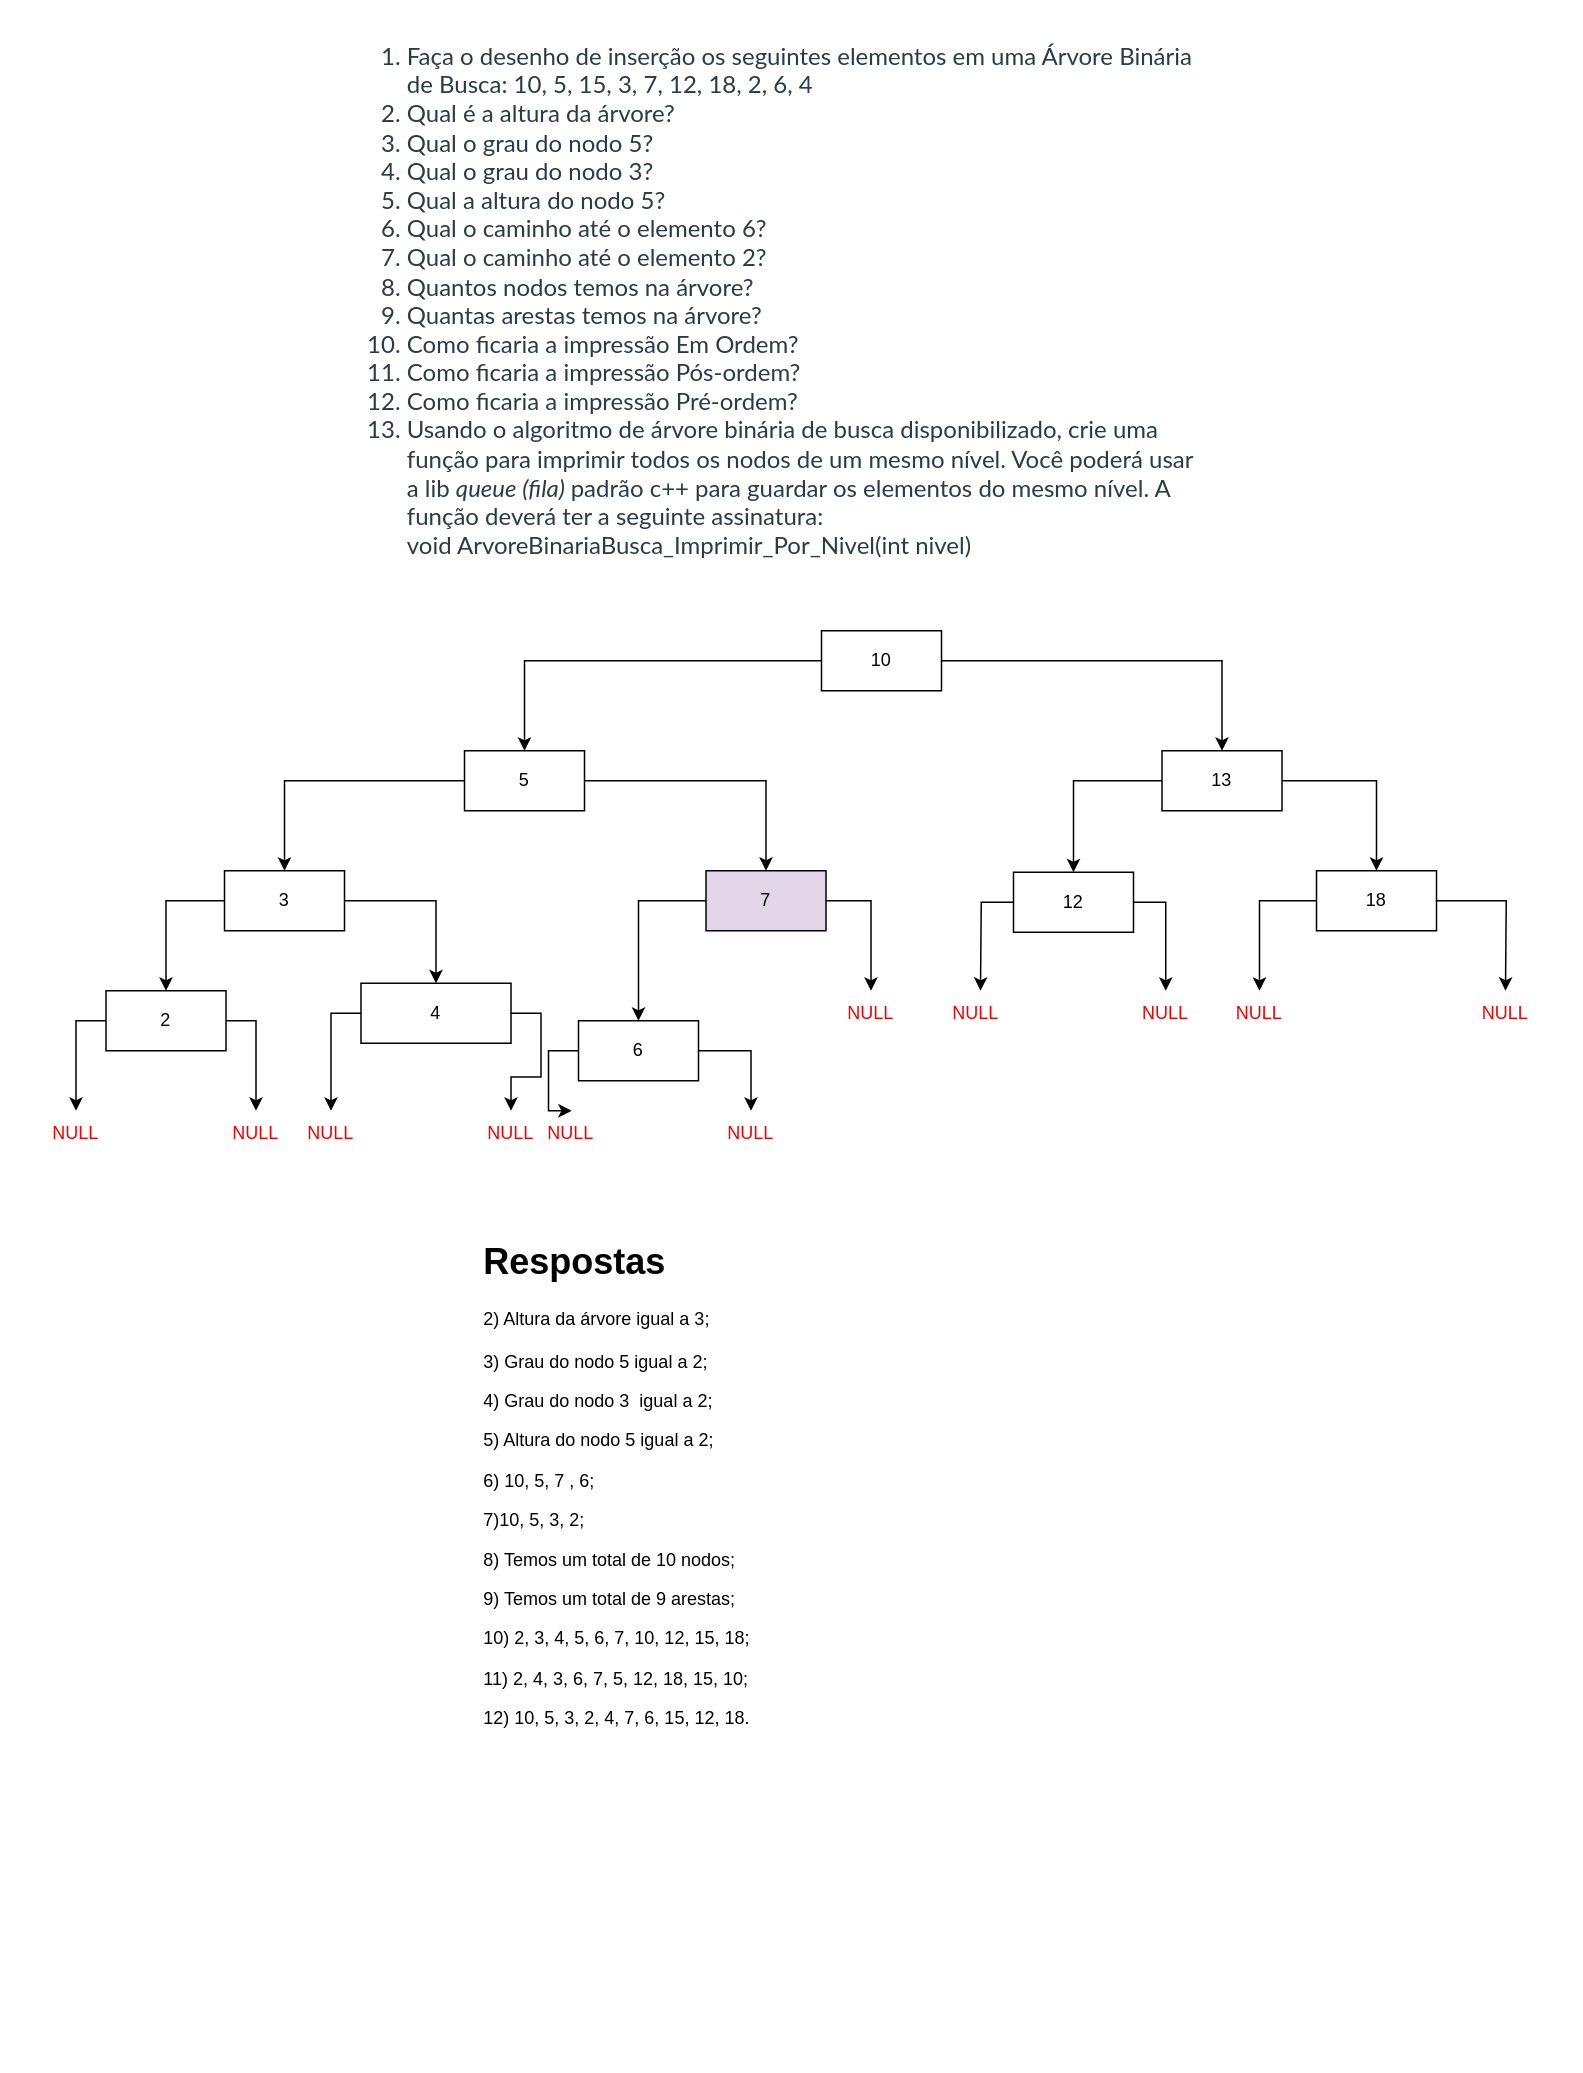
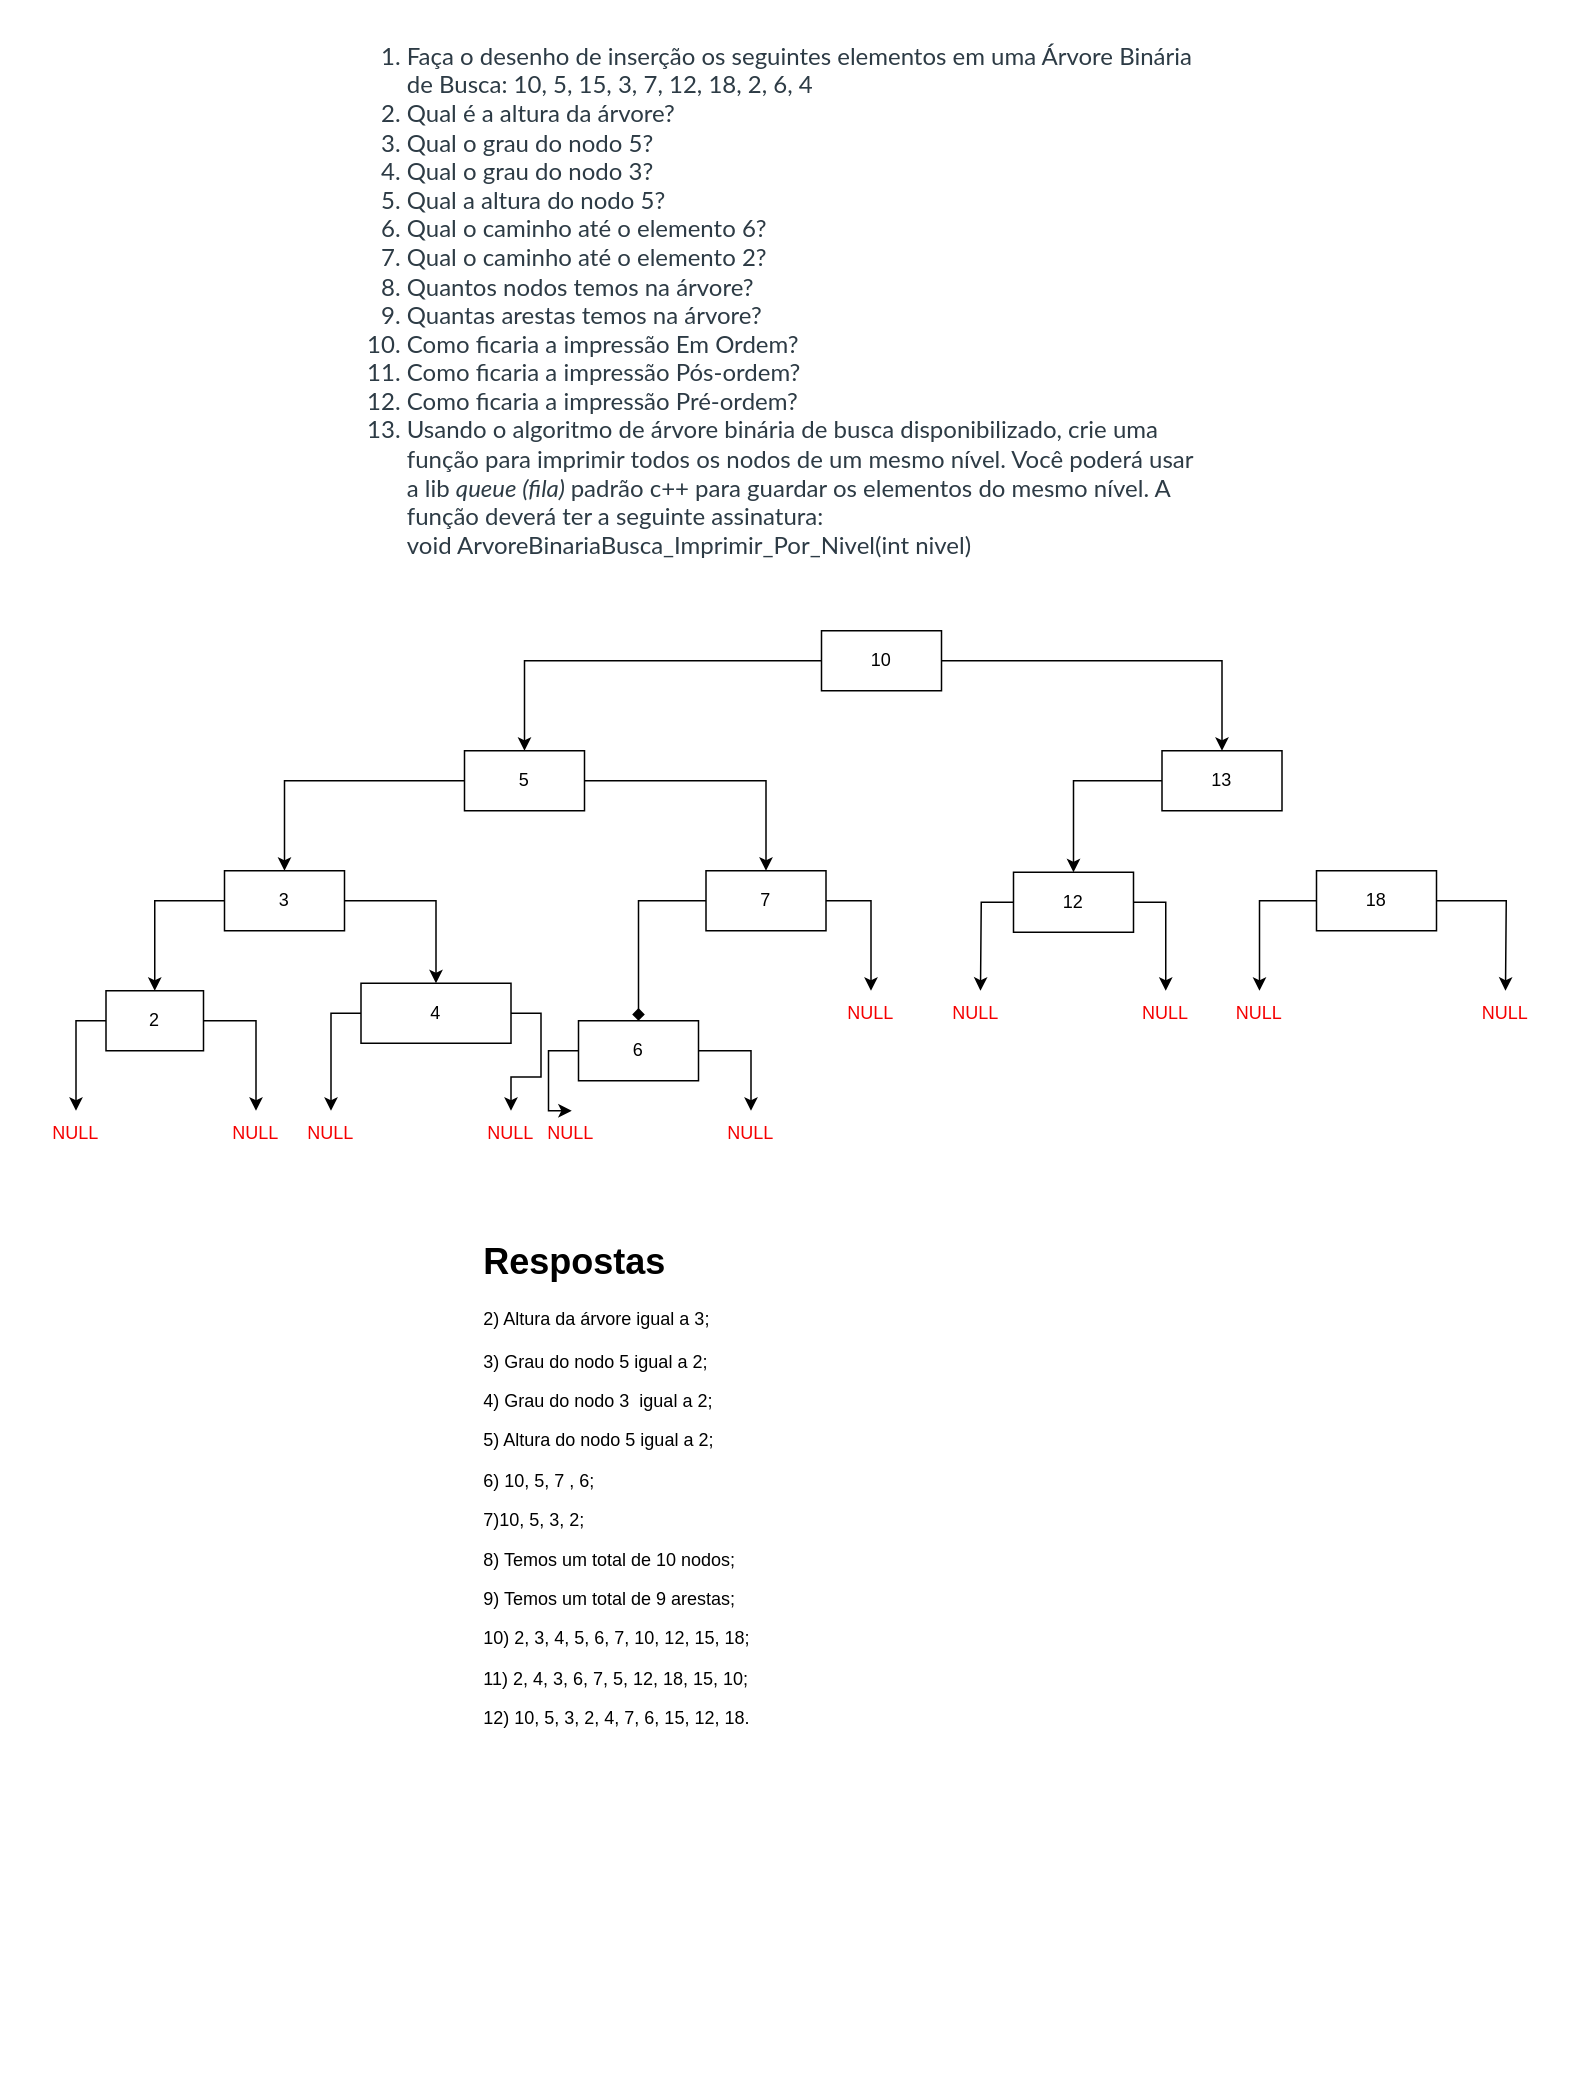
- <mxCell id="13" style="edgeStyle=orthogonalEdgeStyle;rounded=0;orthogonalLoop=1;jettySize=auto;html=1;exitX=1;exitY=0.5;exitDx=0;exitDy=0;entryX=0.5;entryY=0;entryDx=0;entryDy=0;" parent="1" source="14" target="17" edge="1"><mxGeometry relative="1" as="geometry" /></mxCell>
- <mxCell id="20" value="7" style="rounded=0;whiteSpace=wrap;html=1;fillColor=#e1d5e7;" parent="1" vertex="1"><mxGeometry x="470" y="580" width="80" height="40" as="geometry" /></mxCell>
+ <mxCell id="20" value="7" style="rounded=0;whiteSpace=wrap;html=1;" parent="1" vertex="1"><mxGeometry x="470" y="580" width="80" height="40" as="geometry" /></mxCell>
- <mxCell id="19" style="edgeStyle=orthogonalEdgeStyle;rounded=0;orthogonalLoop=1;jettySize=auto;html=1;exitX=0;exitY=0.5;exitDx=0;exitDy=0;entryX=0.5;entryY=0;entryDx=0;entryDy=0;" parent="1" source="20" target="42" edge="1"><mxGeometry relative="1" as="geometry" /></mxCell>
+ <mxCell id="19" style="edgeStyle=orthogonalEdgeStyle;rounded=0;orthogonalLoop=1;jettySize=auto;html=1;exitX=0;exitY=0.5;exitDx=0;exitDy=0;entryX=0.5;entryY=0;entryDx=0;entryDy=0;endArrow=diamond;" parent="1" source="20" target="42" edge="1"><mxGeometry relative="1" as="geometry" /></mxCell>
- <mxCell id="26" value="2" style="rounded=0;whiteSpace=wrap;html=1;" parent="1" vertex="1"><mxGeometry x="70" y="660" width="80" height="40" as="geometry" /></mxCell>
+ <mxCell id="26" value="2" style="rounded=0;whiteSpace=wrap;html=1;" parent="1" vertex="1"><mxGeometry x="70" y="660" width="65" height="40" as="geometry" /></mxCell>
